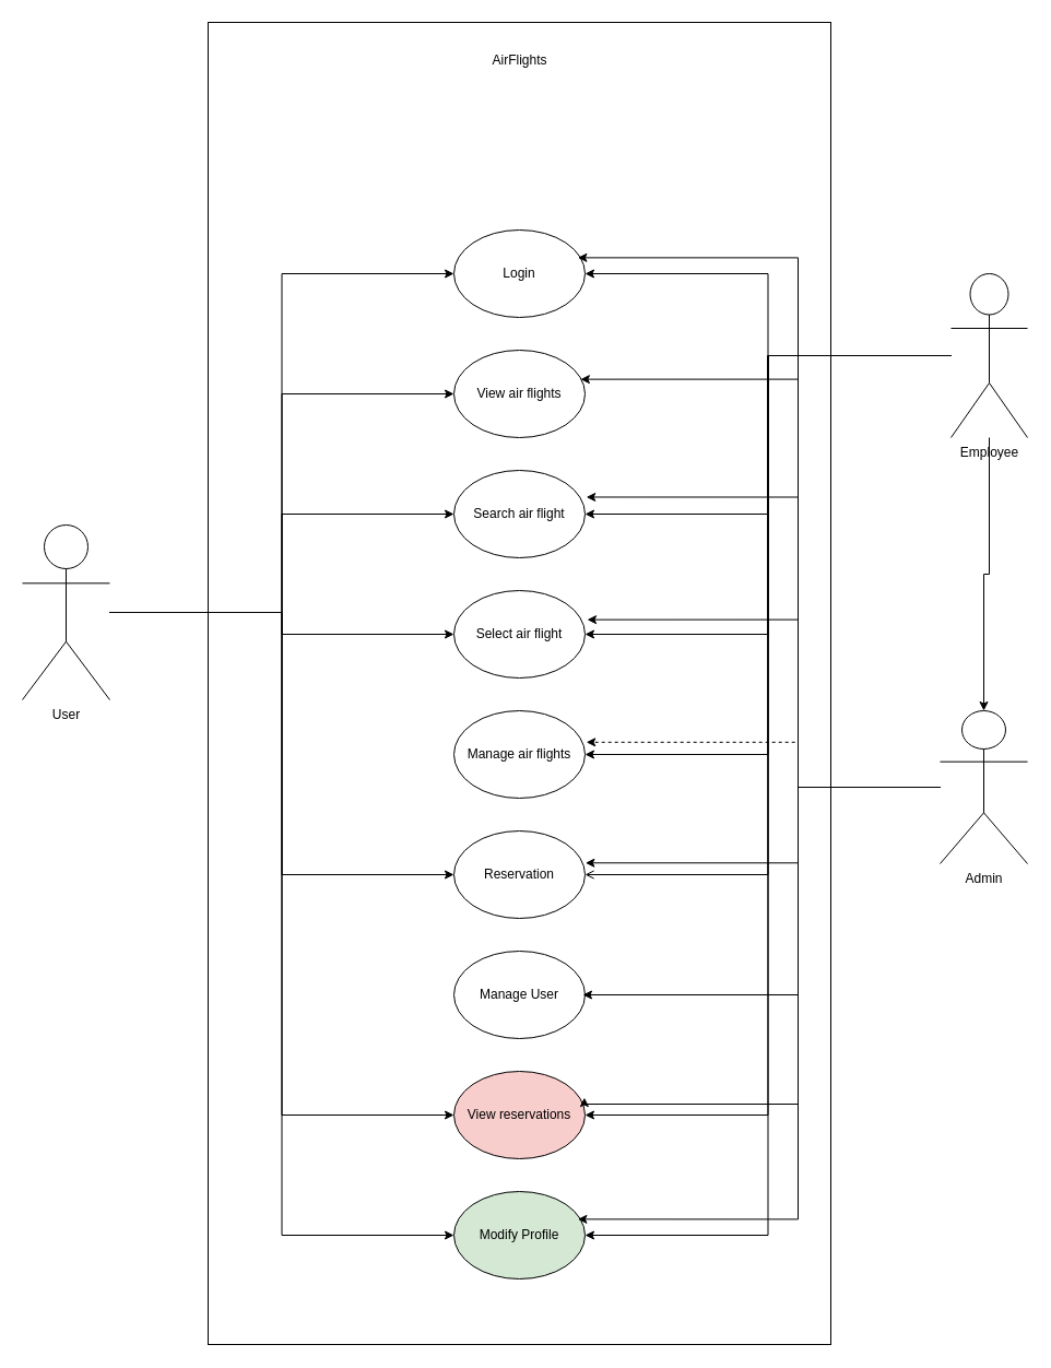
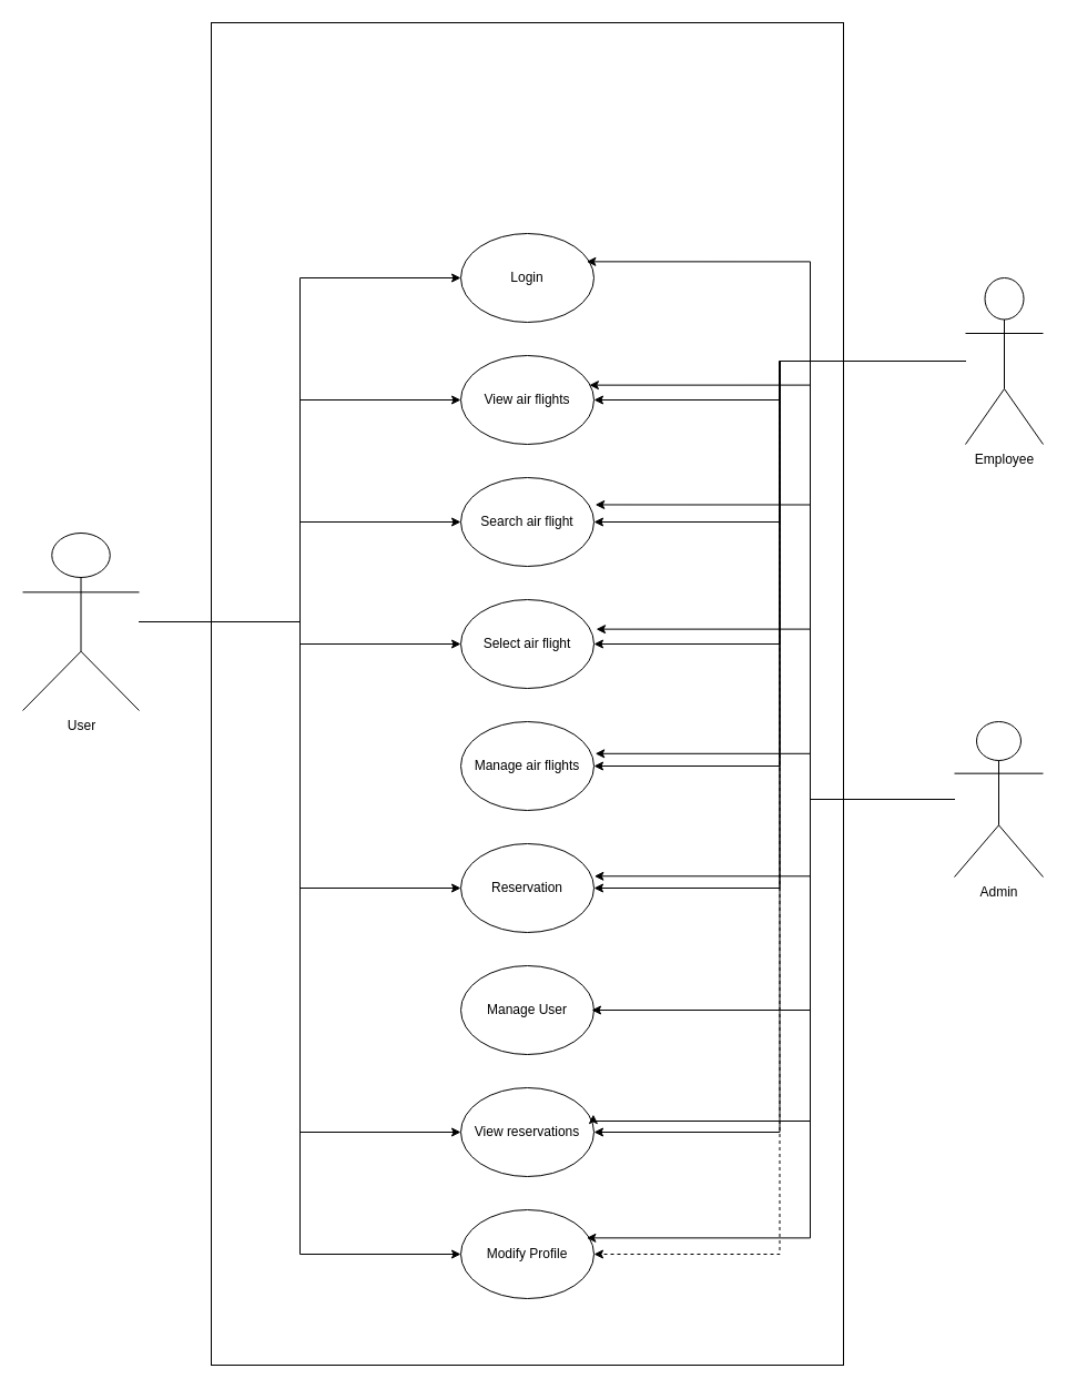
- <mxCell id="3" value="AirFlights" style="text;html=1;align=center;verticalAlign=middle;resizable=0;points=[];autosize=1;strokeColor=none;fillColor=none;" parent="1" vertex="1"><mxGeometry x="440" y="40" width="70" height="30" as="geometry" /></mxCell>
- <mxCell id="21" style="edgeStyle=orthogonalEdgeStyle;rounded=0;orthogonalLoop=1;jettySize=auto;html=1;entryX=1;entryY=0.5;entryDx=0;entryDy=0;" parent="1" source="29" target="4" edge="1"><mxGeometry relative="1" as="geometry" /></mxCell>
- <mxCell id="22" style="edgeStyle=orthogonalEdgeStyle;rounded=0;orthogonalLoop=1;jettySize=auto;html=1;" parent="1" source="29" target="38" edge="1"><mxGeometry relative="1" as="geometry" /></mxCell>
+ <mxCell id="22" style="edgeStyle=orthogonalEdgeStyle;rounded=0;orthogonalLoop=1;jettySize=auto;html=1;" parent="1" source="29" target="5" edge="1"><mxGeometry relative="1" as="geometry" /></mxCell>
- <mxCell id="20" value="User" style="shape=umlActor;verticalLabelPosition=bottom;verticalAlign=top;html=1;outlineConnect=0;" parent="1" vertex="1"><mxGeometry x="20" y="480" width="80" height="160" as="geometry" /></mxCell>
+ <mxCell id="20" value="User" style="shape=umlActor;verticalLabelPosition=bottom;verticalAlign=top;html=1;outlineConnect=0;" parent="1" vertex="1"><mxGeometry x="20" y="480" width="105" height="160" as="geometry" /></mxCell>
- <mxCell id="33" style="edgeStyle=orthogonalEdgeStyle;rounded=0;orthogonalLoop=1;jettySize=auto;html=1;entryX=1.01;entryY=0.36;entryDx=0;entryDy=0;entryPerimeter=0;dashed=1;" parent="1" source="38" target="8" edge="1"><mxGeometry relative="1" as="geometry"><Array as="points"><mxPoint x="730" y="720" /><mxPoint x="730" y="679" /></Array></mxGeometry></mxCell>
+ <mxCell id="33" style="edgeStyle=orthogonalEdgeStyle;rounded=0;orthogonalLoop=1;jettySize=auto;html=1;entryX=1.01;entryY=0.36;entryDx=0;entryDy=0;entryPerimeter=0;" parent="1" source="38" target="8" edge="1"><mxGeometry relative="1" as="geometry"><Array as="points"><mxPoint x="730" y="720" /><mxPoint x="730" y="679" /></Array></mxGeometry></mxCell>
- <mxCell id="26" style="edgeStyle=orthogonalEdgeStyle;rounded=0;orthogonalLoop=1;jettySize=auto;html=1;entryX=1;entryY=0.5;entryDx=0;entryDy=0;endArrow=open;" parent="1" source="29" target="9" edge="1"><mxGeometry relative="1" as="geometry" /></mxCell>
+ <mxCell id="26" style="edgeStyle=orthogonalEdgeStyle;rounded=0;orthogonalLoop=1;jettySize=auto;html=1;entryX=1;entryY=0.5;entryDx=0;entryDy=0;" parent="1" source="29" target="9" edge="1"><mxGeometry relative="1" as="geometry" /></mxCell>
- <mxCell id="11" value="View reservations" style="ellipse;whiteSpace=wrap;html=1;fillColor=#f8cecc;" parent="1" vertex="1"><mxGeometry x="415" y="980" width="120" height="80" as="geometry" /></mxCell>
+ <mxCell id="11" value="View reservations" style="ellipse;whiteSpace=wrap;html=1;" parent="1" vertex="1"><mxGeometry x="415" y="980" width="120" height="80" as="geometry" /></mxCell>
- <mxCell id="12" value="Modify Profile" style="ellipse;whiteSpace=wrap;html=1;fillColor=#d5e8d4;" parent="1" vertex="1"><mxGeometry x="415" y="1090" width="120" height="80" as="geometry" /></mxCell>
+ <mxCell id="12" value="Modify Profile" style="ellipse;whiteSpace=wrap;html=1;" parent="1" vertex="1"><mxGeometry x="415" y="1090" width="120" height="80" as="geometry" /></mxCell>
- <mxCell id="28" style="edgeStyle=orthogonalEdgeStyle;rounded=0;orthogonalLoop=1;jettySize=auto;html=1;entryX=1;entryY=0.5;entryDx=0;entryDy=0;" parent="1" source="29" target="12" edge="1"><mxGeometry relative="1" as="geometry" /></mxCell>
+ <mxCell id="28" style="edgeStyle=orthogonalEdgeStyle;rounded=0;orthogonalLoop=1;jettySize=auto;html=1;entryX=1;entryY=0.5;entryDx=0;entryDy=0;dashed=1;" parent="1" source="29" target="12" edge="1"><mxGeometry relative="1" as="geometry" /></mxCell>
